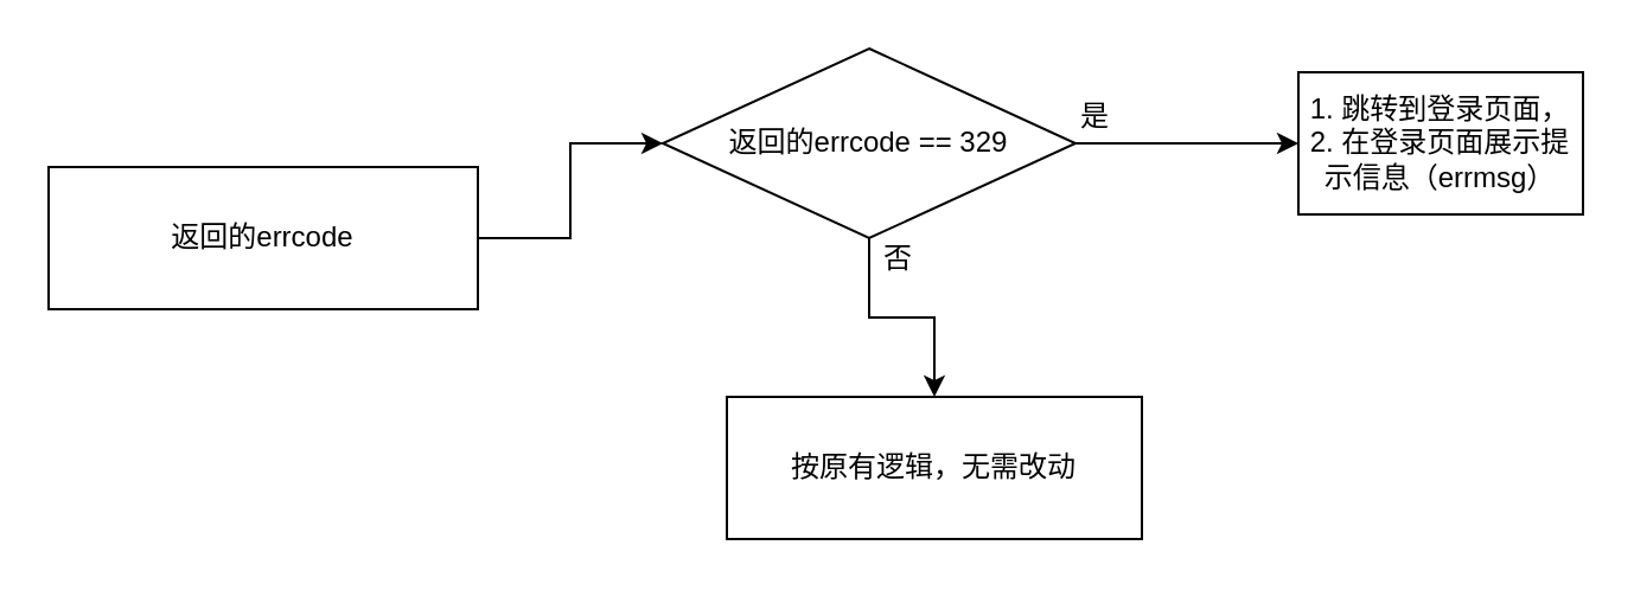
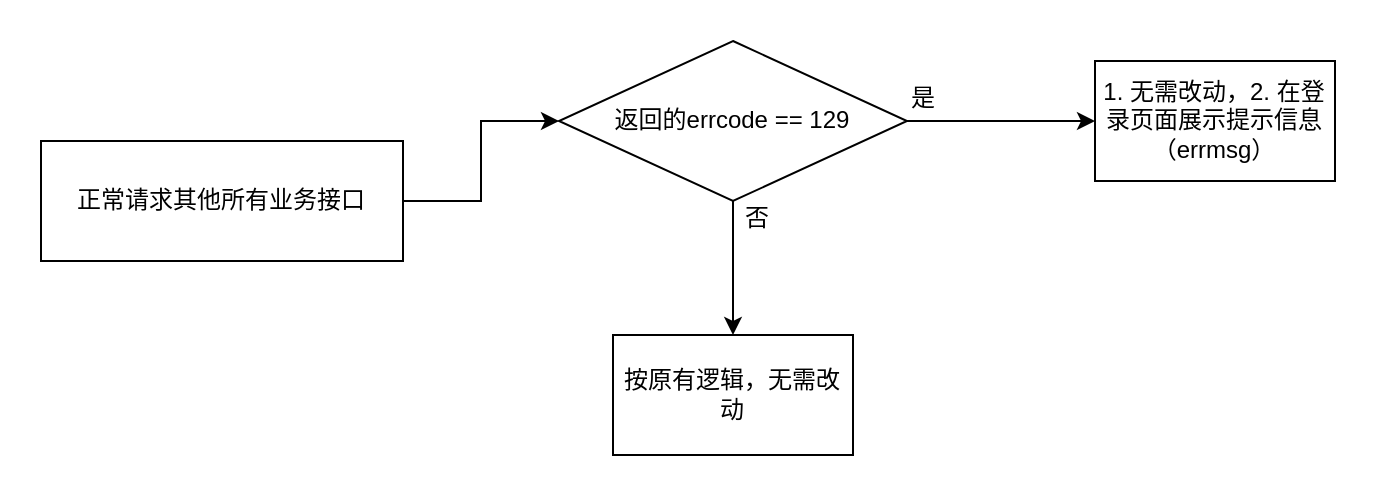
- <mxCell id="6" value="返回的errcode == 329" style="rhombus;whiteSpace=wrap;html=1;" parent="1" vertex="1"><mxGeometry x="279" y="20" width="174" height="80" as="geometry" /></mxCell>
+ <mxCell id="6" value="返回的errcode == 129" style="rhombus;whiteSpace=wrap;html=1;" parent="1" vertex="1"><mxGeometry x="279" y="20" width="174" height="80" as="geometry" /></mxCell>
- <mxCell id="7" value="1. 跳转到登录页面，2. 在登录页面展示提示信息（errmsg）" style="rounded=0;whiteSpace=wrap;html=1;" parent="1" vertex="1"><mxGeometry x="547" y="30" width="120" height="60" as="geometry" /></mxCell>
+ <mxCell id="7" value="1. 无需改动，2. 在登录页面展示提示信息（errmsg）" style="rounded=0;whiteSpace=wrap;html=1;" parent="1" vertex="1"><mxGeometry x="547" y="30" width="120" height="60" as="geometry" /></mxCell>
- <mxCell id="3" value="返回的errcode" style="rounded=0;whiteSpace=wrap;html=1;" parent="1" vertex="1"><mxGeometry y="70" width="181" height="60" as="geometry" x="20" /></mxCell>
+ <mxCell id="3" value="正常请求其他所有业务接口" style="rounded=0;whiteSpace=wrap;html=1;" parent="1" vertex="1"><mxGeometry y="70" width="181" height="60" as="geometry" x="20" /></mxCell>
- <mxCell id="9" value="按原有逻辑，无需改动" style="rounded=0;whiteSpace=wrap;html=1;" parent="1" vertex="1"><mxGeometry x="306" y="167" width="175" height="60" as="geometry" /></mxCell>
+ <mxCell id="9" value="按原有逻辑，无需改动" style="rounded=0;whiteSpace=wrap;html=1;" parent="1" vertex="1"><mxGeometry x="306" y="167" width="120" height="60" as="geometry" /></mxCell>
